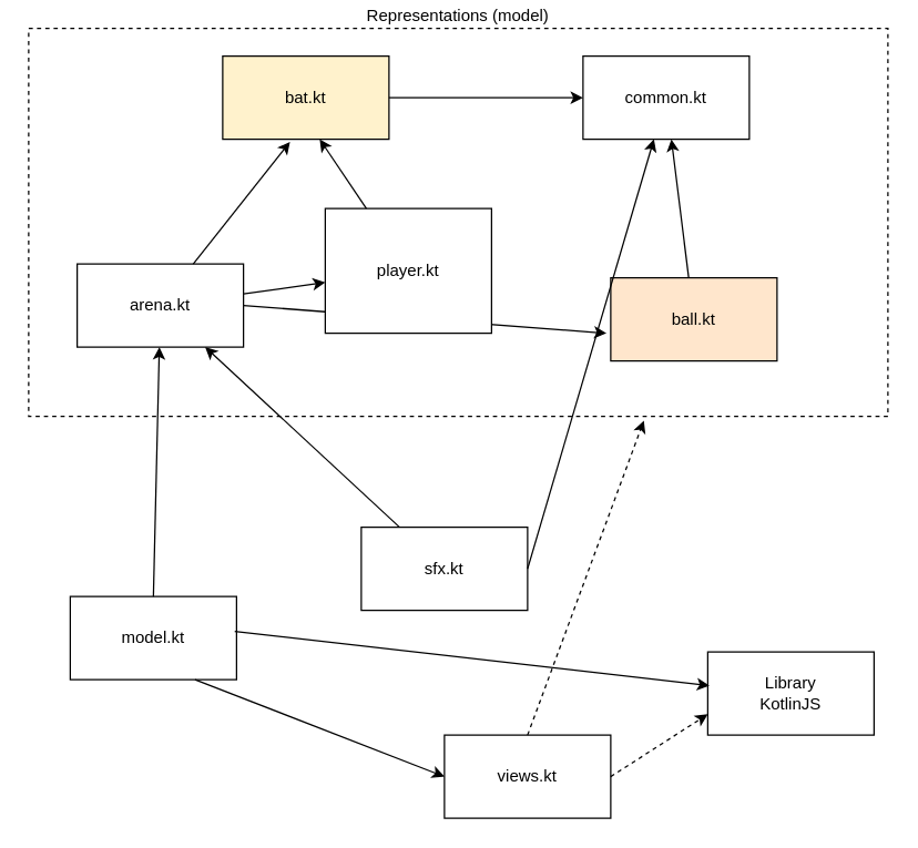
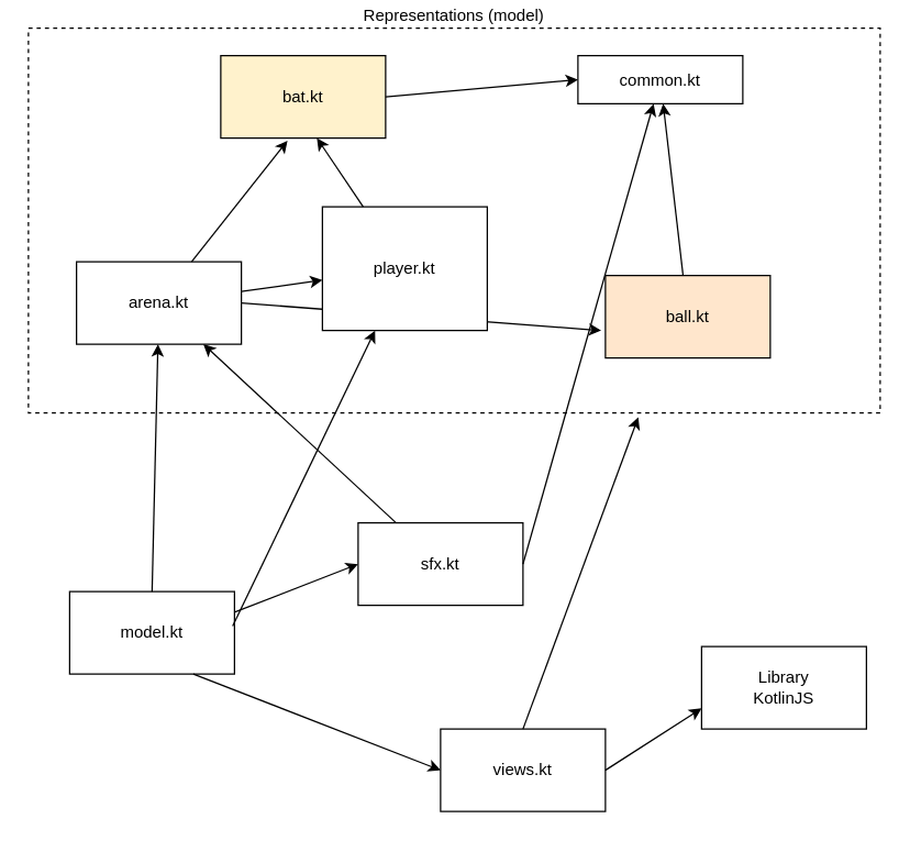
- <mxCell id="3" value="common.kt" style="rounded=0;whiteSpace=wrap;html=1;" parent="1" vertex="1"><mxGeometry x="420" y="40" width="120" height="60" as="geometry" /></mxCell>
+ <mxCell id="3" value="common.kt" style="rounded=0;whiteSpace=wrap;html=1;" parent="1" vertex="1"><mxGeometry x="420" y="40" width="120" height="35" as="geometry" /></mxCell>
- <mxCell id="25" value="" style="endArrow=classic;html=1;exitX=0.5;exitY=0;exitDx=0;exitDy=0;entryX=0.716;entryY=1.011;entryDx=0;entryDy=0;entryPerimeter=0;dashed=1;" edge="1" parent="1" source="12" target="2"><mxGeometry width="50" height="50" relative="1" as="geometry"><mxPoint x="178.68" y="465.14" as="sourcePoint" /><mxPoint x="521.2" y="504.36" as="targetPoint" /></mxGeometry></mxCell>
+ <mxCell id="25" value="" style="endArrow=classic;html=1;exitX=0.5;exitY=0;exitDx=0;exitDy=0;entryX=0.716;entryY=1.011;entryDx=0;entryDy=0;entryPerimeter=0;" edge="1" parent="1" source="12" target="2"><mxGeometry width="50" height="50" relative="1" as="geometry"><mxPoint x="178.68" y="465.14" as="sourcePoint" /><mxPoint x="521.2" y="504.36" as="targetPoint" /></mxGeometry></mxCell>
+ <mxCell id="20" value="" style="endArrow=classic;html=1;exitX=1;exitY=0.25;exitDx=0;exitDy=0;entryX=0;entryY=0.5;entryDx=0;entryDy=0;" parent="1" source="11" target="13" edge="1"><mxGeometry width="50" height="50" relative="1" as="geometry"><mxPoint x="178.68" y="465.14" as="sourcePoint" /><mxPoint x="451.2" y="504.36" as="targetPoint" /></mxGeometry></mxCell>
- <mxCell id="19" value="" style="endArrow=classic;html=1;exitX=0.989;exitY=0.419;exitDx=0;exitDy=0;entryX=0.01;entryY=0.406;entryDx=0;entryDy=0;exitPerimeter=0;entryPerimeter=0;" parent="1" source="11" target="16" edge="1"><mxGeometry width="50" height="50" relative="1" as="geometry"><mxPoint x="400" y="555" as="sourcePoint" /><mxPoint x="490" y="525" as="targetPoint" /></mxGeometry></mxCell>
+ <mxCell id="19" value="" style="endArrow=classic;html=1;exitX=0.989;exitY=0.419;exitDx=0;exitDy=0;exitPerimeter=0;" parent="1" source="11" target="22" edge="1"><mxGeometry width="50" height="50" relative="1" as="geometry"><mxPoint x="400" y="555" as="sourcePoint" /><mxPoint x="490" y="525" as="targetPoint" /></mxGeometry></mxCell>
- <mxCell id="18" value="" style="endArrow=classic;html=1;exitX=1;exitY=0.5;exitDx=0;exitDy=0;entryX=0;entryY=0.75;entryDx=0;entryDy=0;dashed=1;" parent="1" source="12" target="16" edge="1"><mxGeometry width="50" height="50" relative="1" as="geometry"><mxPoint x="394.52" y="461.02" as="sourcePoint" /><mxPoint x="489.52" y="516" as="targetPoint" /></mxGeometry></mxCell>
+ <mxCell id="18" value="" style="endArrow=classic;html=1;exitX=1;exitY=0.5;exitDx=0;exitDy=0;entryX=0;entryY=0.75;entryDx=0;entryDy=0;" parent="1" source="12" target="16" edge="1"><mxGeometry width="50" height="50" relative="1" as="geometry"><mxPoint x="394.52" y="461.02" as="sourcePoint" /><mxPoint x="489.52" y="516" as="targetPoint" /></mxGeometry></mxCell>
